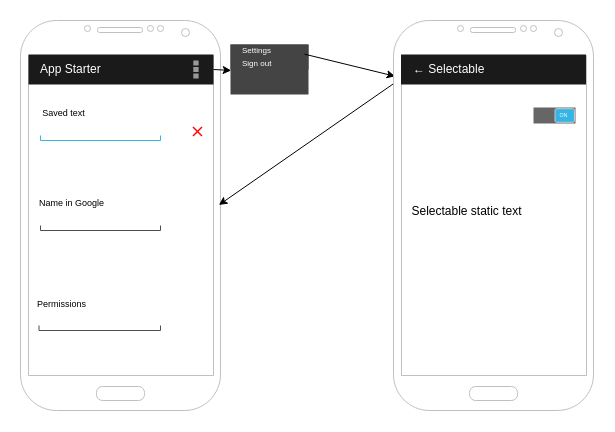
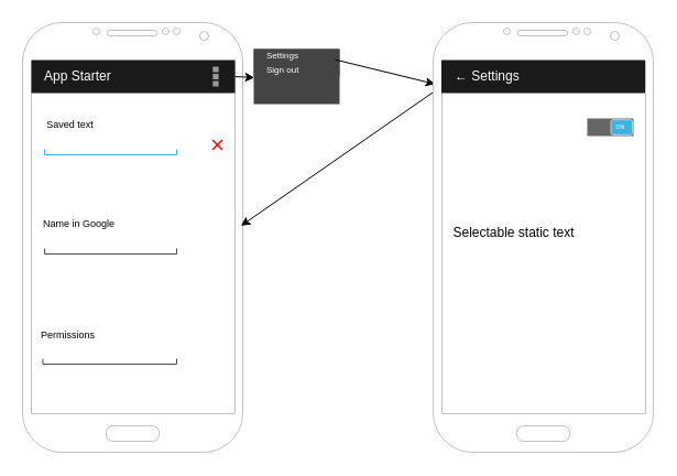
- <mxCell id="21" value="← Selectable" style="strokeWidth=1;html=1;shadow=0;dashed=0;shape=stencil(nZLhCsIgFIWfxv/mDaKfa9V7mLMmmXeoa/X2Oe8KttGCRJDzHbznepFBGWrZaCa4DI1WkcGeCXGX3siTTVgkpyYInKSTN02kUNGgS2gnPXkherzqzlRxuGRcrb2J5HbEVpt1r+HAeJFov6FU6JzO9UJmx4l/Rq8vHltXjYy37fveZ62OAwV/kB7c50hNIz/BxtoFm16s0GIaAaczl2UCtnktl6f7P/L/L/+leygTmY00U/oPGbwA);fillColor=#1A1A1A;strokeColor=#c0c0c0;strokeWidth=2;fontColor=#FFFFFF;fontSize=12;align=left;spacingLeft=10;spacingTop=0;points=[[0.07,0.5,0,0,0]];" vertex="1" parent="19"><mxGeometry x="7.5" y="34" width="185" height="30" as="geometry" /></mxCell>
+ <mxCell id="21" value="← Settings" style="strokeWidth=1;html=1;shadow=0;dashed=0;shape=stencil(nZLhCsIgFIWfxv/mDaKfa9V7mLMmmXeoa/X2Oe8KttGCRJDzHbznepFBGWrZaCa4DI1WkcGeCXGX3siTTVgkpyYInKSTN02kUNGgS2gnPXkherzqzlRxuGRcrb2J5HbEVpt1r+HAeJFov6FU6JzO9UJmx4l/Rq8vHltXjYy37fveZ62OAwV/kB7c50hNIz/BxtoFm16s0GIaAaczl2UCtnktl6f7P/L/L/+leygTmY00U/oPGbwA);fillColor=#1A1A1A;strokeColor=#c0c0c0;strokeWidth=2;fontColor=#FFFFFF;fontSize=12;align=left;spacingLeft=10;spacingTop=0;points=[[0.07,0.5,0,0,0]];" vertex="1" parent="19"><mxGeometry x="7.5" y="34" width="185" height="30" as="geometry" /></mxCell>
